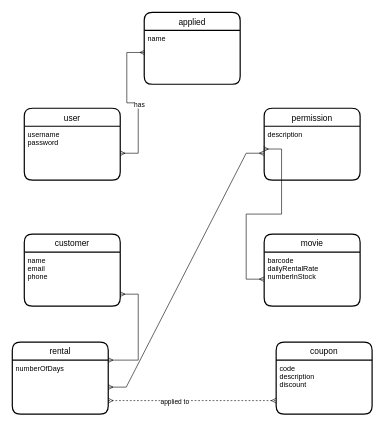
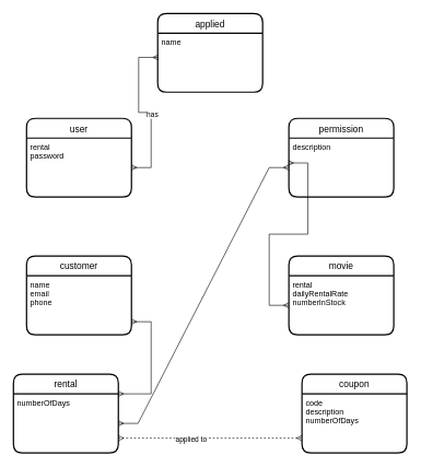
- <mxCell id="15" value="username&#10;password&#10;" style="align=left;strokeColor=none;fillColor=none;spacingLeft=4;fontSize=12;verticalAlign=top;resizable=0;rotatable=0;part=1;" vertex="1" parent="14"><mxGeometry y="30" width="160" height="90" as="geometry" /></mxCell>
+ <mxCell id="15" value="rental&#10;password&#10;" style="align=left;strokeColor=none;fillColor=none;spacingLeft=4;fontSize=12;verticalAlign=top;resizable=0;rotatable=0;part=1;" vertex="1" parent="14"><mxGeometry y="30" width="160" height="90" as="geometry" /></mxCell>
- <mxCell id="5" value="barcode&#10;dailyRentalRate&#10;numberInStock&#10;&#10;" style="align=left;strokeColor=none;fillColor=none;spacingLeft=4;fontSize=12;verticalAlign=top;resizable=0;rotatable=0;part=1;" vertex="1" parent="4"><mxGeometry y="30" width="160" height="90" as="geometry" /></mxCell>
+ <mxCell id="5" value="rental&#10;dailyRentalRate&#10;numberInStock&#10;&#10;" style="align=left;strokeColor=none;fillColor=none;spacingLeft=4;fontSize=12;verticalAlign=top;resizable=0;rotatable=0;part=1;" vertex="1" parent="4"><mxGeometry y="30" width="160" height="90" as="geometry" /></mxCell>
- <mxCell id="11" value="code&#10;description&#10;discount&#10;" style="align=left;strokeColor=none;fillColor=none;spacingLeft=4;fontSize=12;verticalAlign=top;resizable=0;rotatable=0;part=1;" vertex="1" parent="10"><mxGeometry y="30" width="160" height="90" as="geometry" /></mxCell>
+ <mxCell id="11" value="code&#10;description&#10;numberOfDays&#10;" style="align=left;strokeColor=none;fillColor=none;spacingLeft=4;fontSize=12;verticalAlign=top;resizable=0;rotatable=0;part=1;" vertex="1" parent="10"><mxGeometry y="30" width="160" height="90" as="geometry" /></mxCell>
